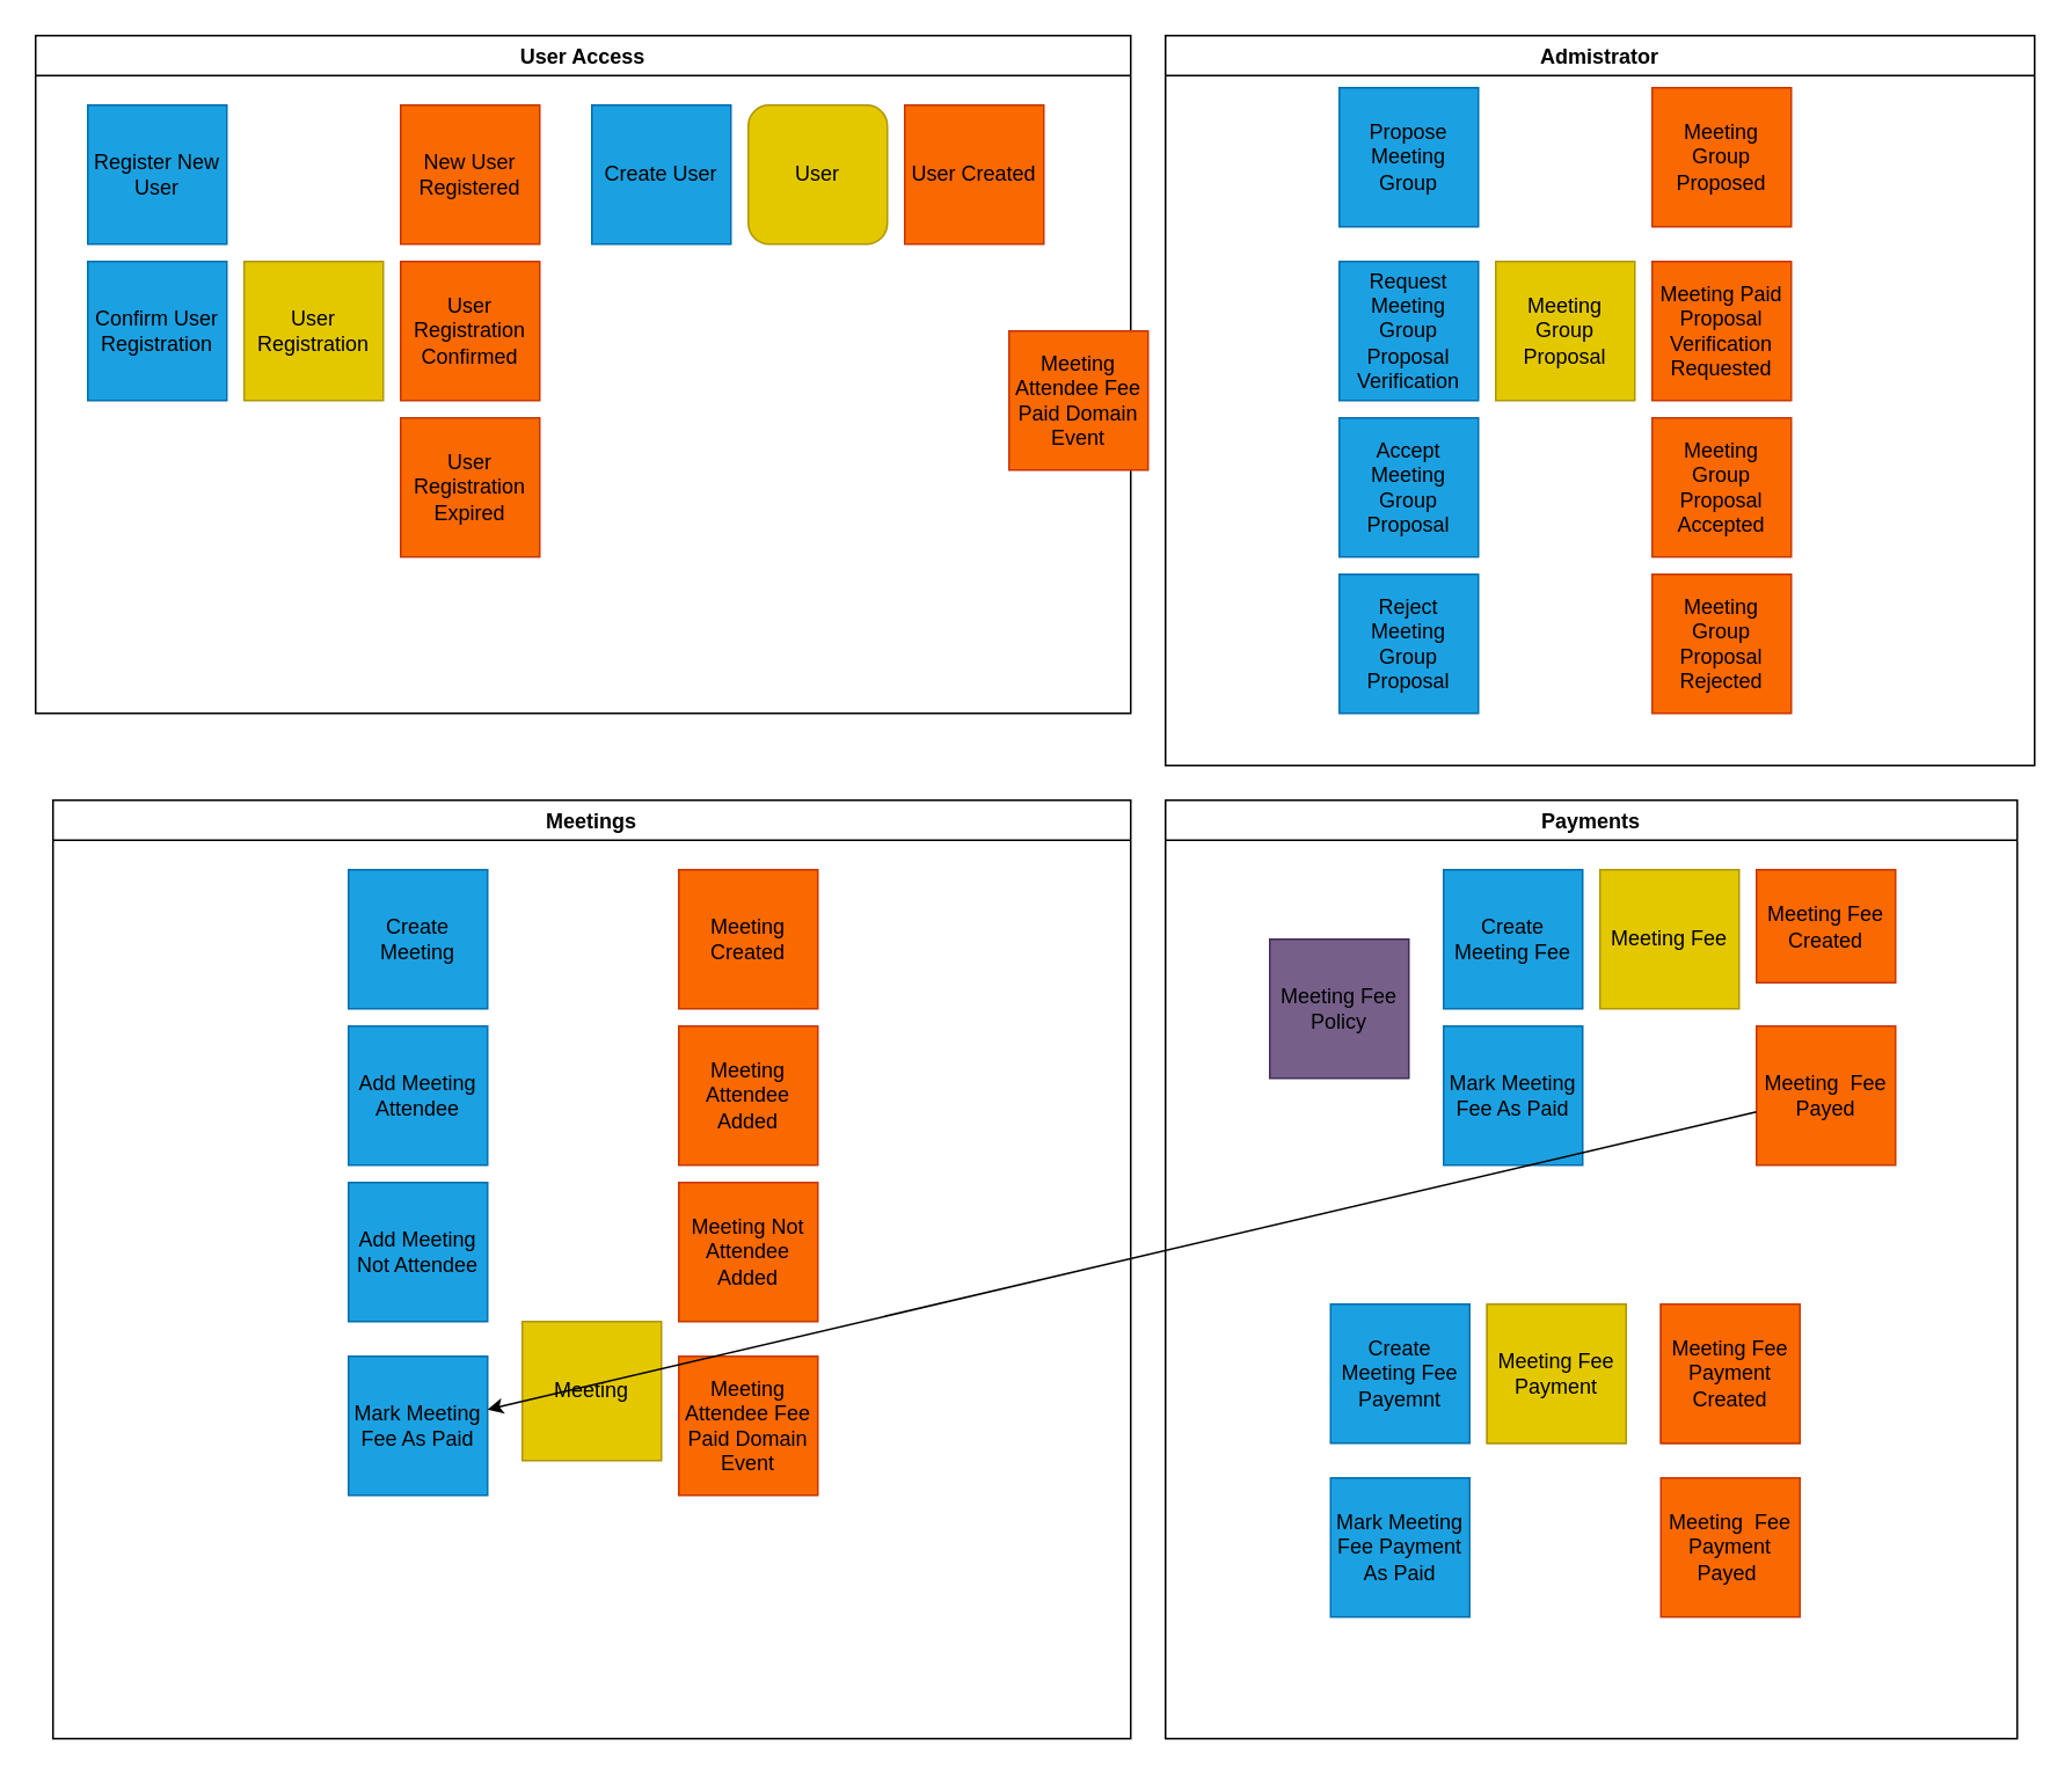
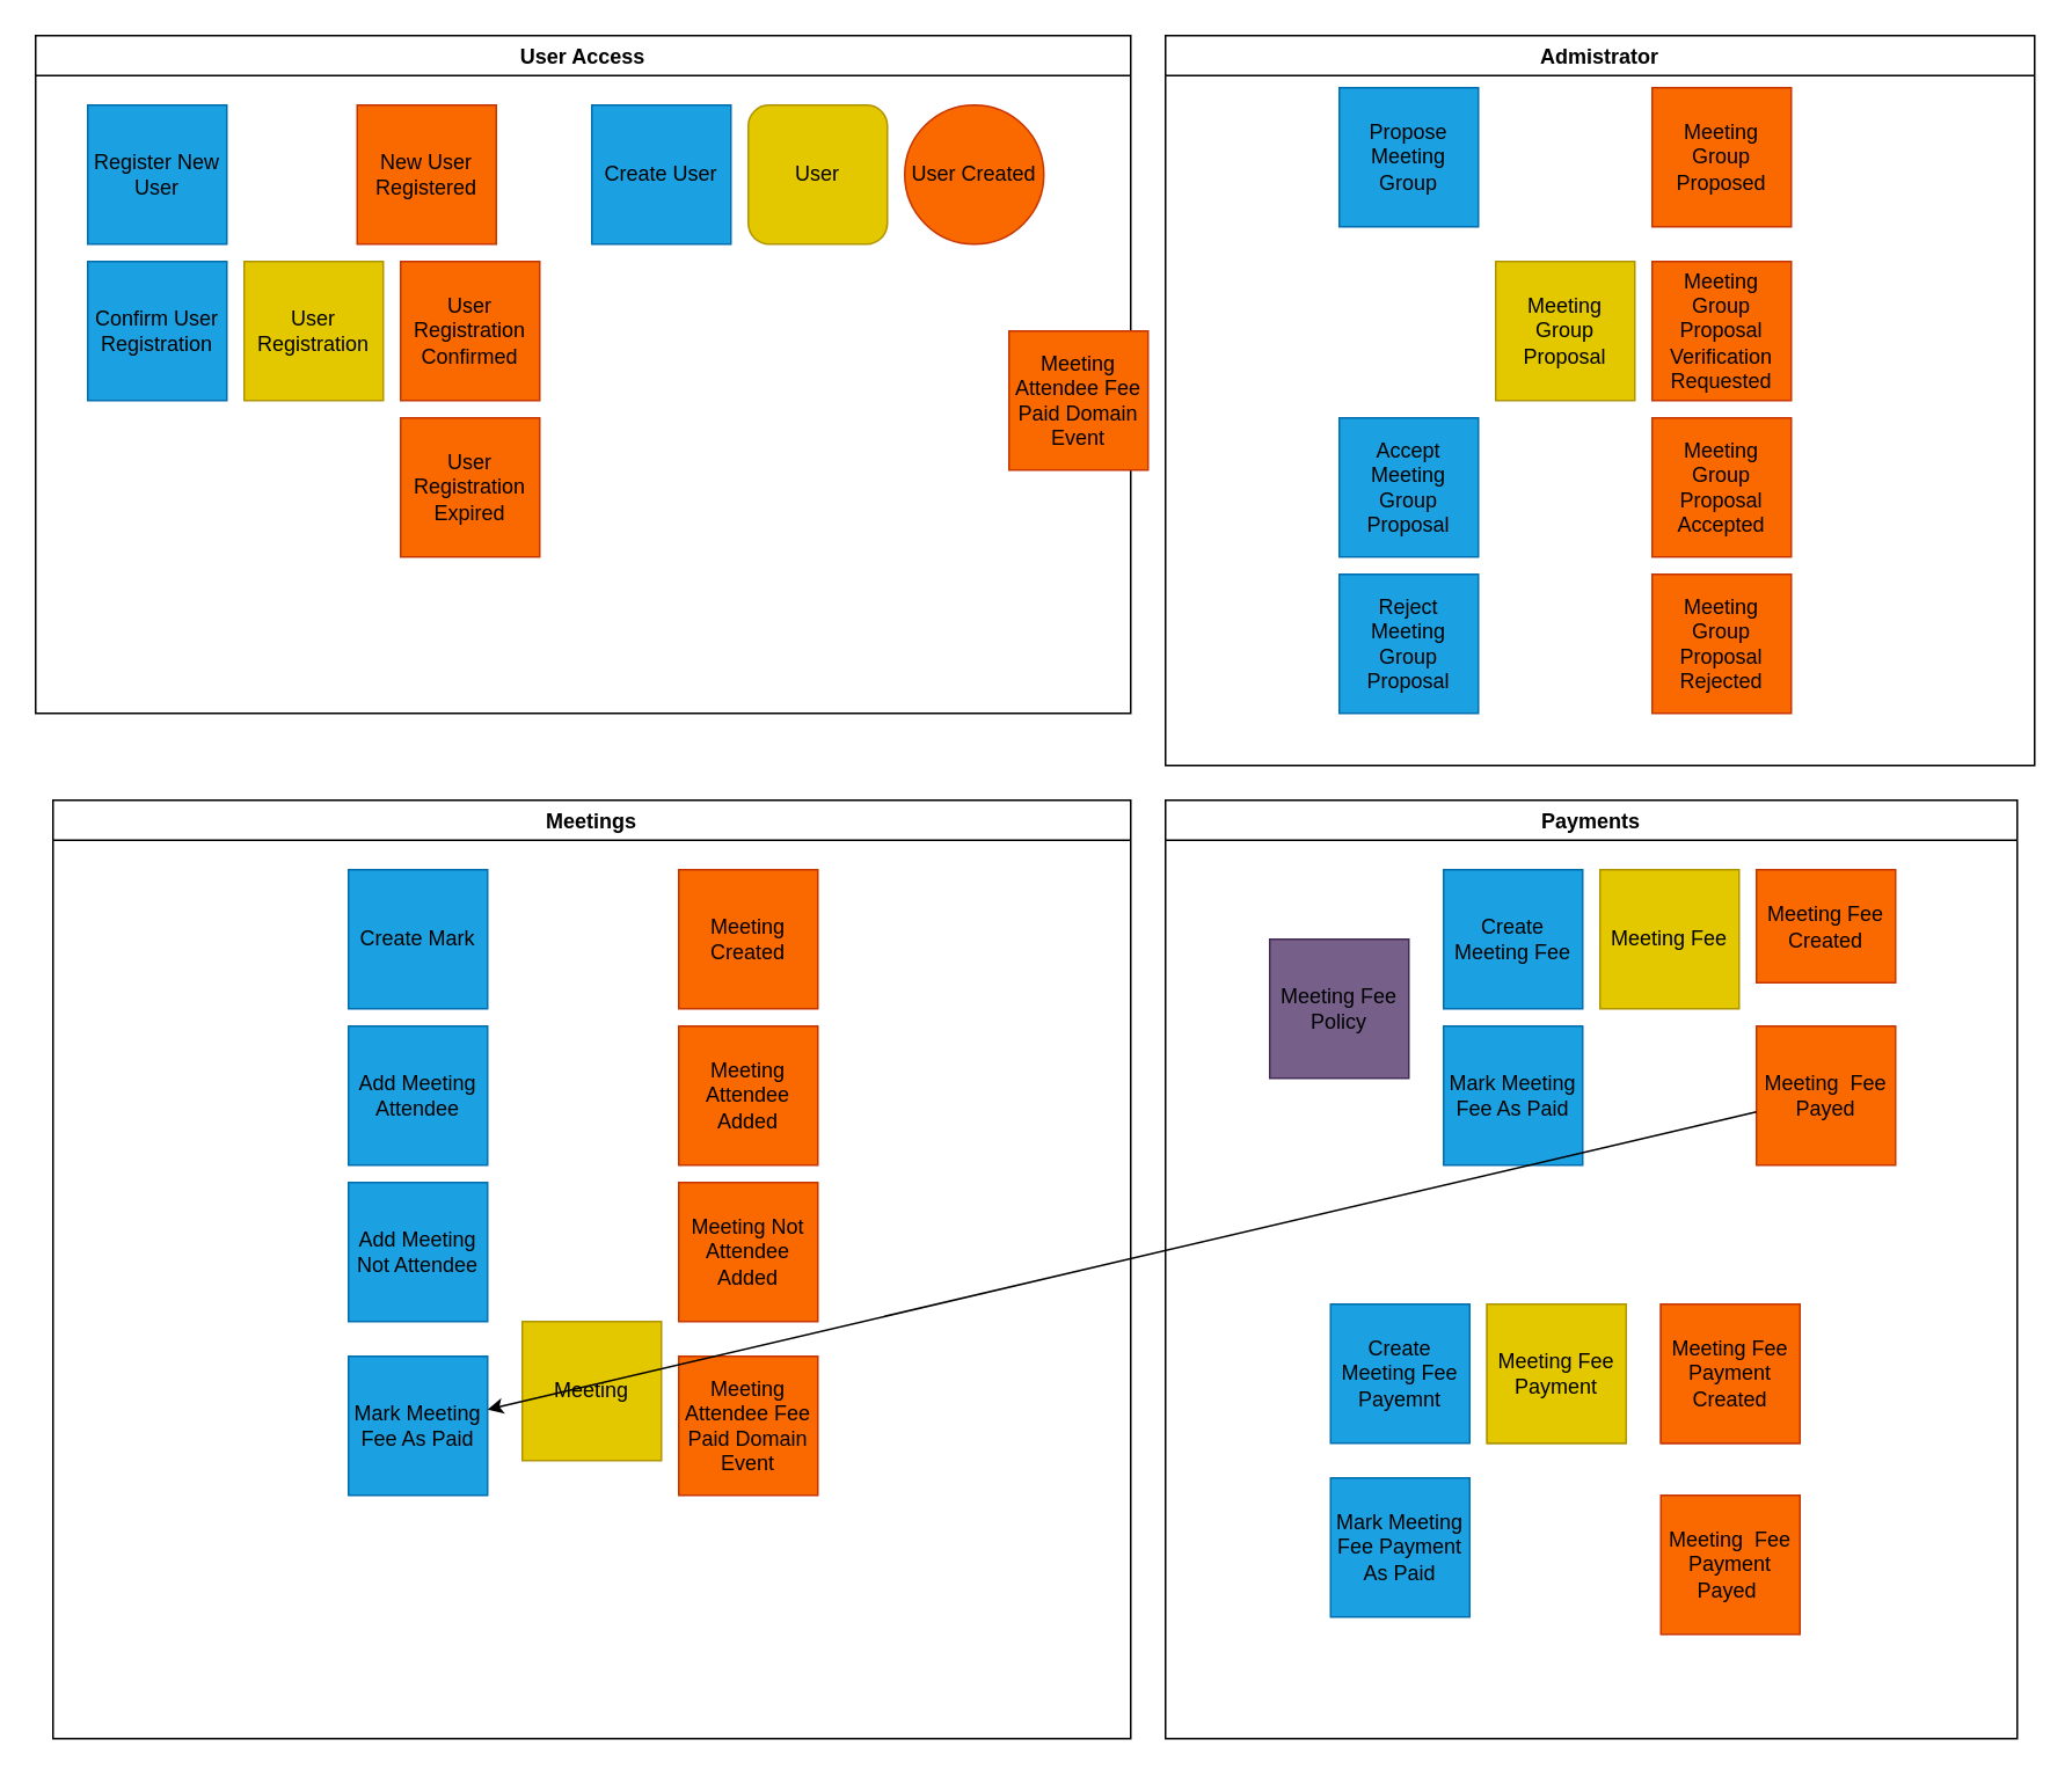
- <mxCell id="11" value="&lt;span style=&quot;color: rgb(0 , 0 , 0)&quot;&gt;New User Registered&lt;/span&gt;" style="whiteSpace=wrap;html=1;aspect=fixed;fontColor=#000000;fillColor=#fa6800;strokeColor=#C73500;" parent="2" vertex="1"><mxGeometry x="210" y="40" width="80" height="80" as="geometry" /></mxCell>
+ <mxCell id="11" value="&lt;span style=&quot;color: rgb(0 , 0 , 0)&quot;&gt;New User Registered&lt;/span&gt;" style="whiteSpace=wrap;html=1;aspect=fixed;fontColor=#000000;fillColor=#fa6800;strokeColor=#C73500;" parent="2" vertex="1"><mxGeometry x="185" y="40" width="80" height="80" as="geometry" /></mxCell>
- <mxCell id="6" value="&lt;span style=&quot;color: rgb(0 , 0 , 0)&quot;&gt;User Created&lt;/span&gt;" style="whiteSpace=wrap;html=1;aspect=fixed;fontColor=#000000;fillColor=#fa6800;strokeColor=#C73500;" parent="2" vertex="1"><mxGeometry x="500" y="40" width="80" height="80" as="geometry" /></mxCell>
+ <mxCell id="6" value="&lt;span style=&quot;color: rgb(0 , 0 , 0)&quot;&gt;User Created&lt;/span&gt;" style="ellipse;whiteSpace=wrap;html=1;aspect=fixed;fontColor=#000000;fillColor=#fa6800;strokeColor=#C73500;" parent="2" vertex="1"><mxGeometry x="500" y="40" width="80" height="80" as="geometry" /></mxCell>
- <mxCell id="40" value="Request Meeting Group Proposal Verification" style="whiteSpace=wrap;html=1;aspect=fixed;fontColor=#000000;fillColor=#1ba1e2;strokeColor=#006EAF;" parent="36" vertex="1"><mxGeometry x="100" y="130" width="80" height="80" as="geometry" /></mxCell>
- <mxCell id="41" value="&lt;span style=&quot;color: rgb(0 , 0 , 0)&quot;&gt;Meeting Paid Proposal Verification Requested&lt;/span&gt;" style="whiteSpace=wrap;html=1;aspect=fixed;fontColor=#000000;fillColor=#fa6800;strokeColor=#C73500;" parent="36" vertex="1"><mxGeometry x="280" y="130" width="80" height="80" as="geometry" /></mxCell>
+ <mxCell id="41" value="&lt;span style=&quot;color: rgb(0 , 0 , 0)&quot;&gt;Meeting Group Proposal Verification Requested&lt;/span&gt;" style="whiteSpace=wrap;html=1;aspect=fixed;fontColor=#000000;fillColor=#fa6800;strokeColor=#C73500;" parent="36" vertex="1"><mxGeometry x="280" y="130" width="80" height="80" as="geometry" /></mxCell>
- <mxCell id="13" value="Create Meeting" style="whiteSpace=wrap;html=1;aspect=fixed;fontColor=#000000;fillColor=#1ba1e2;strokeColor=#006EAF;" parent="12" vertex="1"><mxGeometry x="170" y="40" width="80" height="80" as="geometry" /></mxCell>
+ <mxCell id="13" value="Create Mark" style="whiteSpace=wrap;html=1;aspect=fixed;fontColor=#000000;fillColor=#1ba1e2;strokeColor=#006EAF;" parent="12" vertex="1"><mxGeometry x="170" y="40" width="80" height="80" as="geometry" /></mxCell>
- <mxCell id="30" value="&lt;span style=&quot;color: rgb(0 , 0 , 0)&quot;&gt;Meeting&amp;nbsp; Fee Payment Payed&amp;nbsp;&lt;/span&gt;" style="whiteSpace=wrap;html=1;aspect=fixed;fillColor=#fa6800;fontColor=#000000;strokeColor=#C73500;" parent="22" vertex="1"><mxGeometry x="285" y="390" width="80" height="80" as="geometry" /></mxCell>
+ <mxCell id="30" value="&lt;span style=&quot;color: rgb(0 , 0 , 0)&quot;&gt;Meeting&amp;nbsp; Fee Payment Payed&amp;nbsp;&lt;/span&gt;" style="whiteSpace=wrap;html=1;aspect=fixed;fillColor=#fa6800;fontColor=#000000;strokeColor=#C73500;" parent="22" vertex="1"><mxGeometry x="285" y="400" width="80" height="80" as="geometry" /></mxCell>
